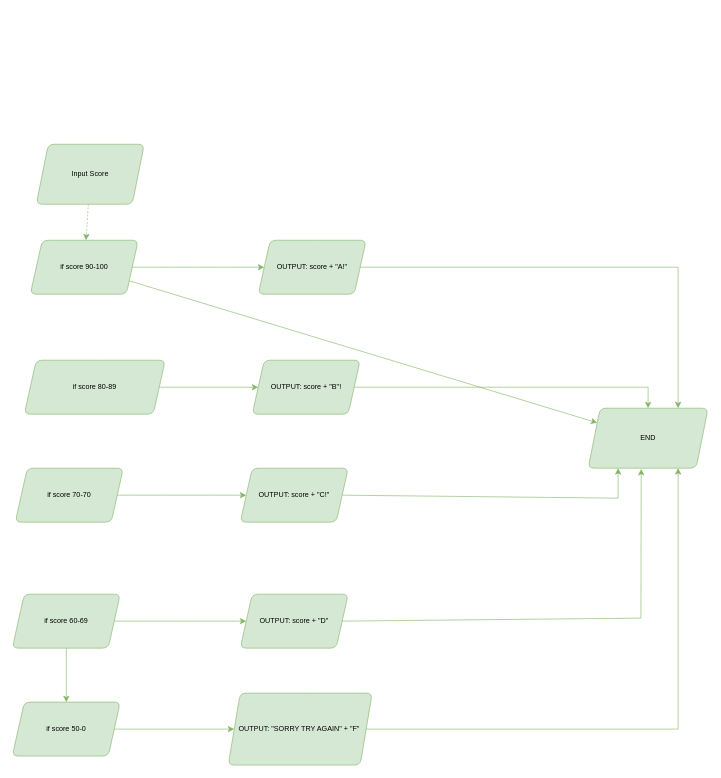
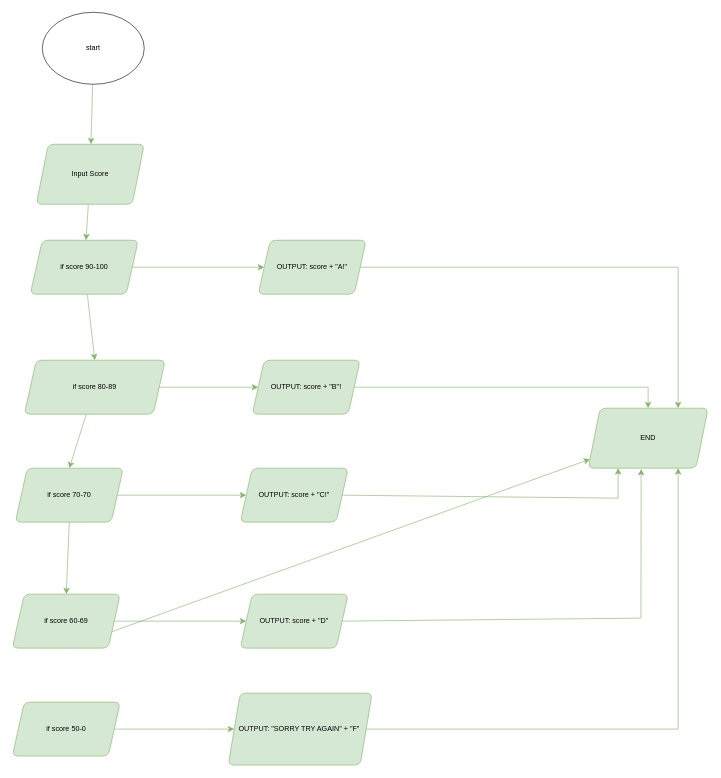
+ <mxCell id="3" value="start" style="ellipse;whiteSpace=wrap;html=1;rounded=1;" vertex="1" parent="1"><mxGeometry x="70" y="20" width="170" height="120" as="geometry" /></mxCell>
+ <mxCell id="2" value="" style="edgeStyle=none;curved=1;rounded=1;orthogonalLoop=1;jettySize=auto;html=1;fontSize=12;startSize=8;endSize=8;fillColor=#d5e8d4;strokeColor=#82b366;" edge="1" parent="1" source="3" target="5"><mxGeometry relative="1" as="geometry" /></mxCell>
- <mxCell id="4" value="" style="edgeStyle=none;curved=1;rounded=1;orthogonalLoop=1;jettySize=auto;html=1;fontSize=12;startSize=8;endSize=8;fillColor=#d5e8d4;strokeColor=#82b366;dashed=1;" edge="1" parent="1" source="5" target="8"><mxGeometry relative="1" as="geometry" /></mxCell>
+ <mxCell id="4" value="" style="edgeStyle=none;curved=1;rounded=1;orthogonalLoop=1;jettySize=auto;html=1;fontSize=12;startSize=8;endSize=8;fillColor=#d5e8d4;strokeColor=#82b366;" edge="1" parent="1" source="5" target="8"><mxGeometry relative="1" as="geometry" /></mxCell>
- <mxCell id="7" style="edgeStyle=none;curved=1;rounded=1;orthogonalLoop=1;jettySize=auto;html=1;fontSize=12;startSize=8;endSize=8;fillColor=#d5e8d4;strokeColor=#82b366;" edge="1" parent="1" source="8" target="29"><mxGeometry relative="1" as="geometry" /></mxCell>
+ <mxCell id="7" style="edgeStyle=none;curved=1;rounded=1;orthogonalLoop=1;jettySize=auto;html=1;entryX=0.5;entryY=1;entryDx=0;entryDy=0;fontSize=12;startSize=8;endSize=8;fillColor=#d5e8d4;strokeColor=#82b366;" edge="1" parent="1" source="8" target="13"><mxGeometry relative="1" as="geometry" /></mxCell>
+ <mxCell id="12" style="edgeStyle=none;curved=1;rounded=1;orthogonalLoop=1;jettySize=auto;html=1;entryX=0.5;entryY=1;entryDx=0;entryDy=0;fontSize=12;startSize=8;endSize=8;fillColor=#d5e8d4;strokeColor=#82b366;" edge="1" parent="1" source="13" target="18"><mxGeometry relative="1" as="geometry" /></mxCell>
+ <mxCell id="17" style="edgeStyle=none;curved=1;rounded=1;orthogonalLoop=1;jettySize=auto;html=1;exitX=0.5;exitY=0;exitDx=0;exitDy=0;entryX=0.5;entryY=1;entryDx=0;entryDy=0;fontSize=12;startSize=8;endSize=8;fillColor=#d5e8d4;strokeColor=#82b366;" edge="1" parent="1" source="18" target="23"><mxGeometry relative="1" as="geometry" /></mxCell>
- <mxCell id="21" style="edgeStyle=none;curved=1;rounded=1;orthogonalLoop=1;jettySize=auto;html=1;exitX=0.5;exitY=0;exitDx=0;exitDy=0;entryX=0.5;entryY=1;entryDx=0;entryDy=0;fontSize=12;startSize=8;endSize=8;fillColor=#d5e8d4;strokeColor=#82b366;" edge="1" parent="1" source="23" target="26"><mxGeometry relative="1" as="geometry" /></mxCell>
+ <mxCell id="21" style="edgeStyle=none;curved=1;rounded=1;orthogonalLoop=1;jettySize=auto;html=1;exitX=0.5;exitY=0;exitDx=0;exitDy=0;fontSize=12;startSize=8;endSize=8;fillColor=#d5e8d4;strokeColor=#82b366;" edge="1" parent="1" source="23" target="29"><mxGeometry relative="1" as="geometry" /></mxCell>
